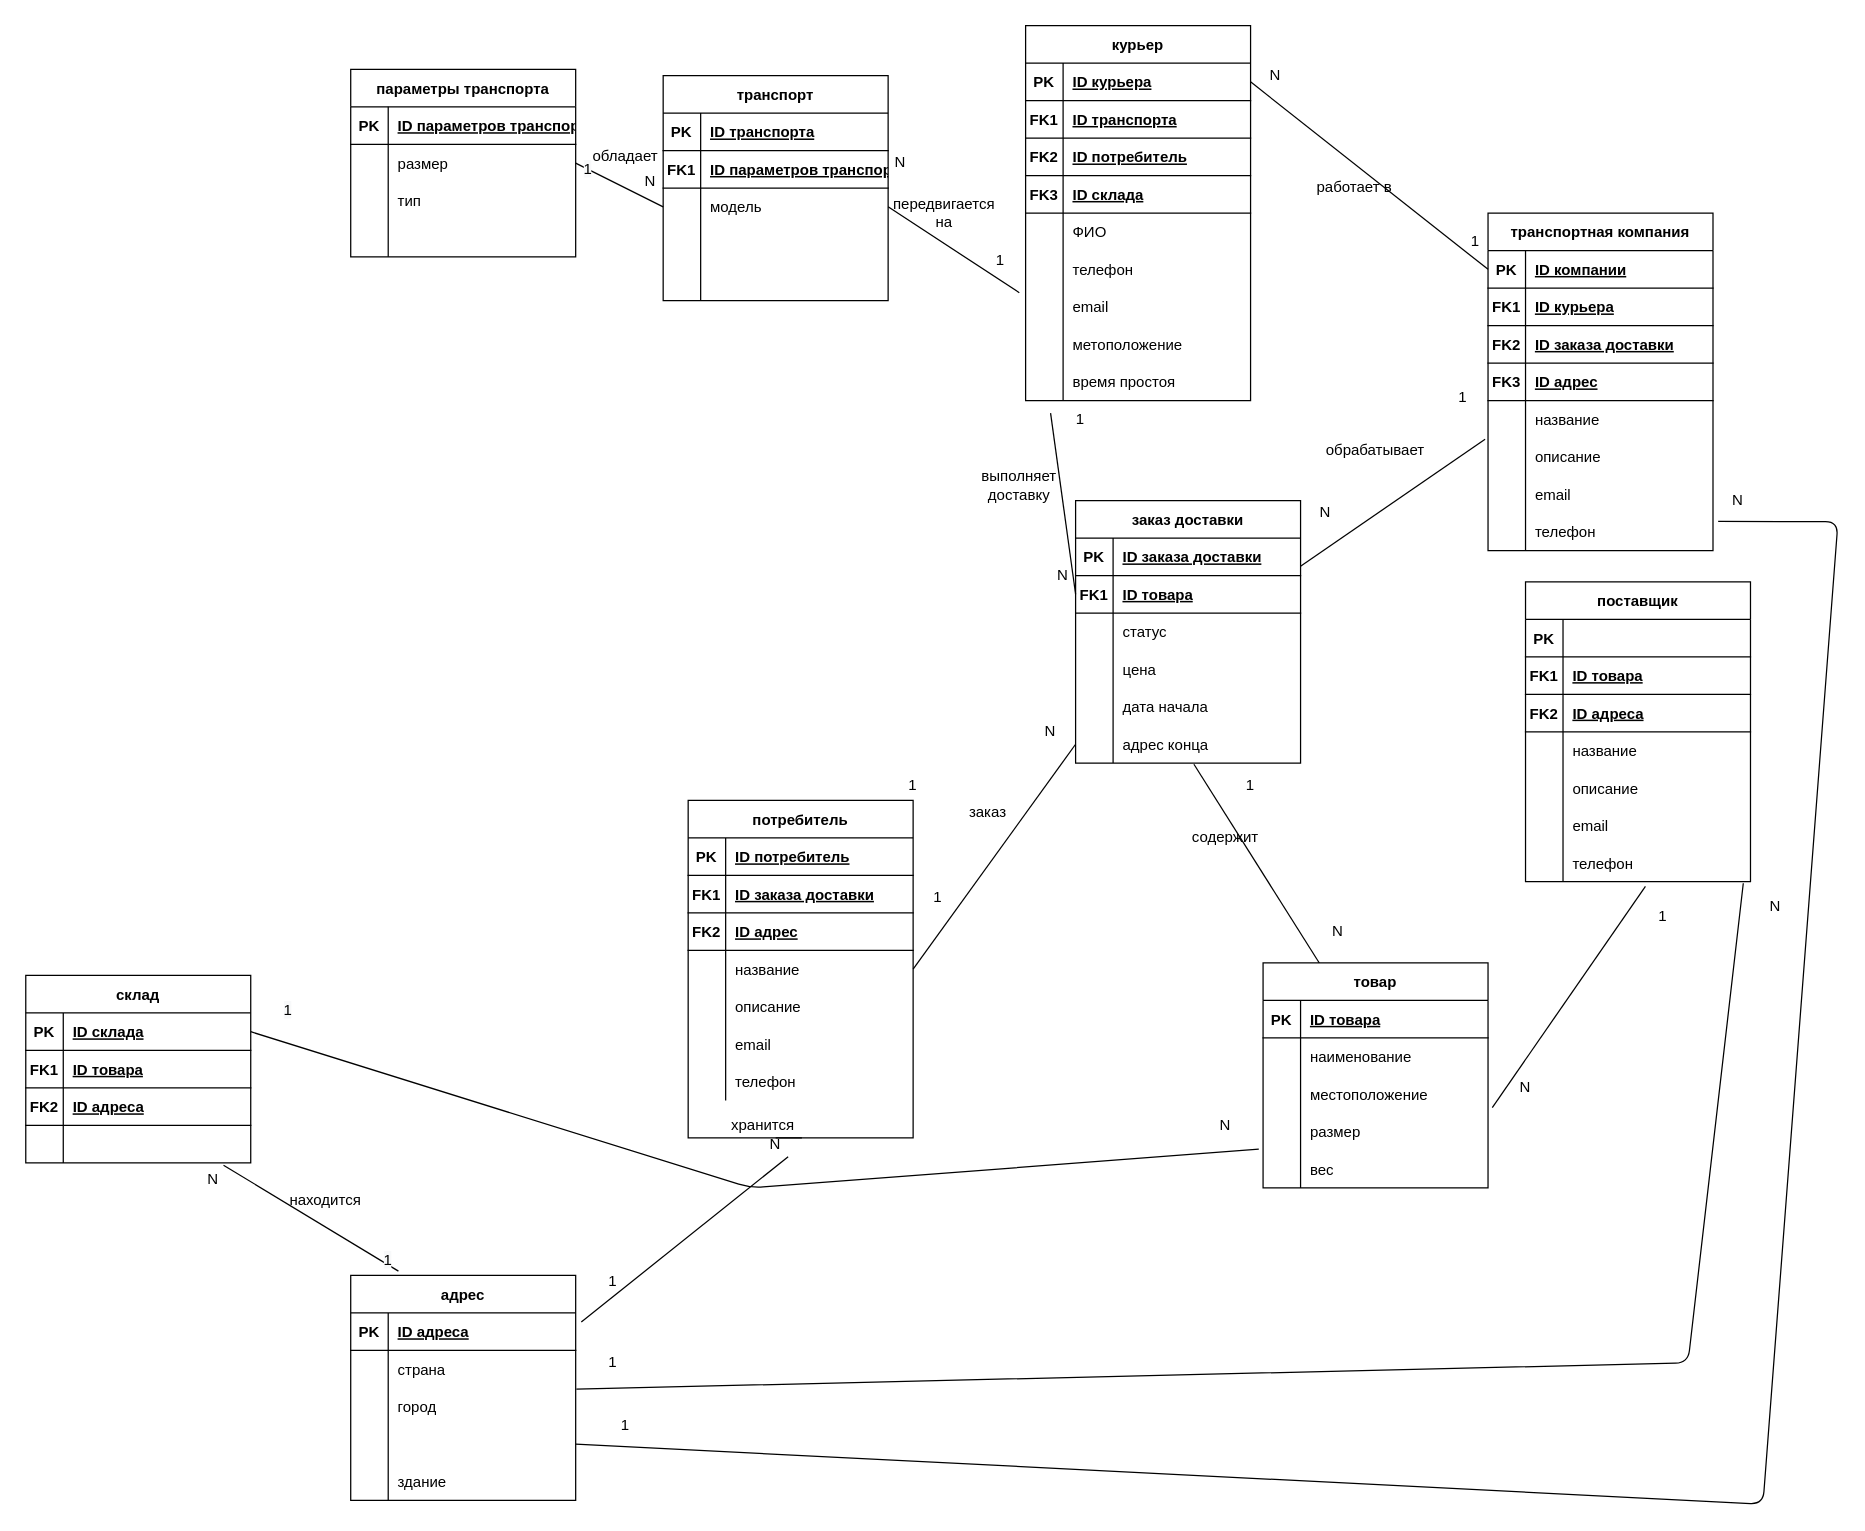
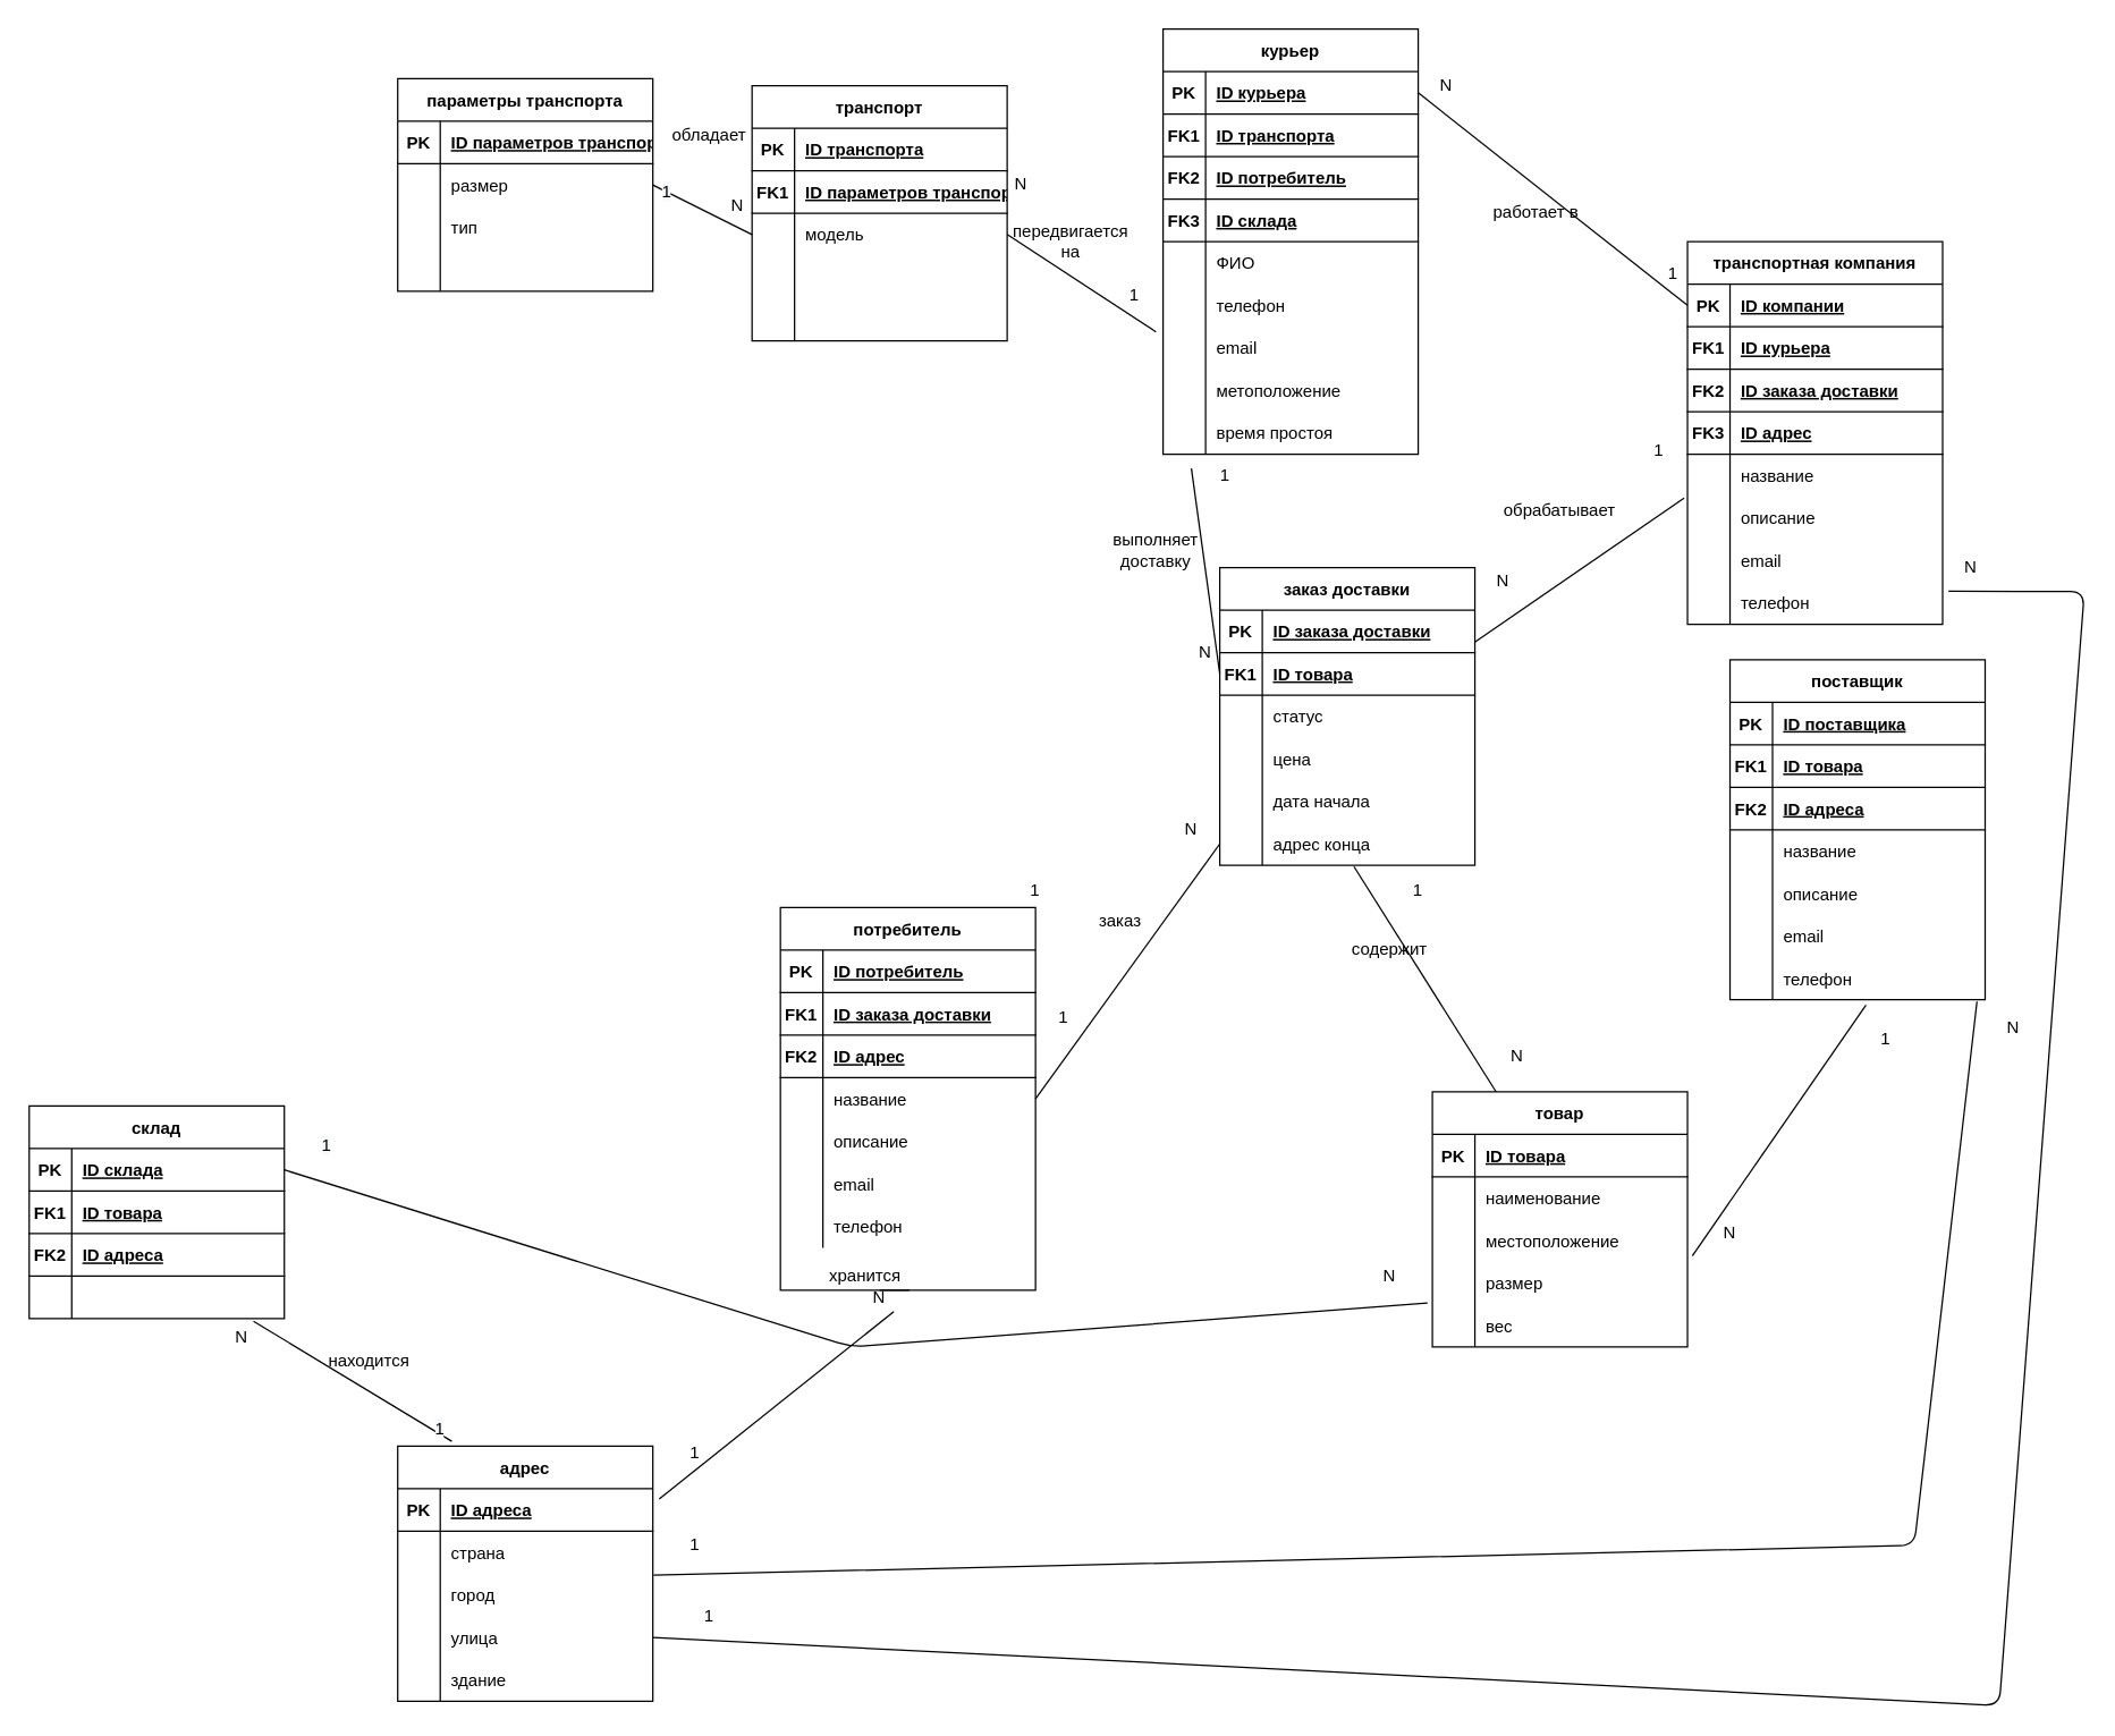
- <mxCell id="159" value="обладает" style="text;html=1;strokeColor=none;fillColor=none;align=center;verticalAlign=middle;whiteSpace=wrap;rounded=0;" parent="1" vertex="1"><mxGeometry x="480" y="115" width="40" height="20" as="geometry" /></mxCell>
+ <mxCell id="159" value="обладает" style="text;html=1;strokeColor=none;fillColor=none;align=center;verticalAlign=middle;whiteSpace=wrap;rounded=0;" parent="1" vertex="1"><mxGeometry x="480" y="85" width="40" height="20" as="geometry" /></mxCell>
+ <mxCell id="215" value="ID поставщика" style="shape=partialRectangle;connectable=0;fillColor=none;top=0;left=0;bottom=0;right=0;align=left;spacingLeft=6;fontStyle=5;overflow=hidden;" parent="213" vertex="1"><mxGeometry x="30" width="150" height="30" as="geometry" /></mxCell>
+ <mxCell id="174" value="улица" style="shape=partialRectangle;connectable=0;fillColor=none;top=0;left=0;bottom=0;right=0;align=left;spacingLeft=6;overflow=hidden;" parent="172" vertex="1"><mxGeometry x="30" width="150" height="30" as="geometry" /></mxCell>
